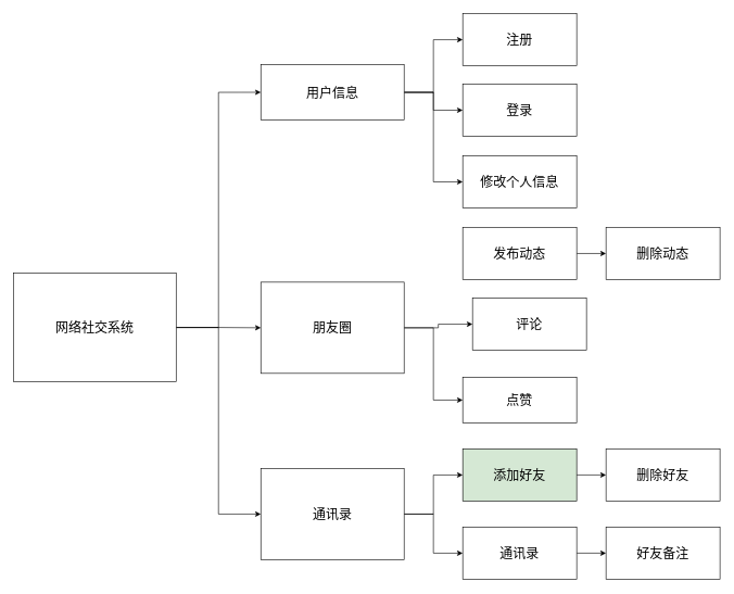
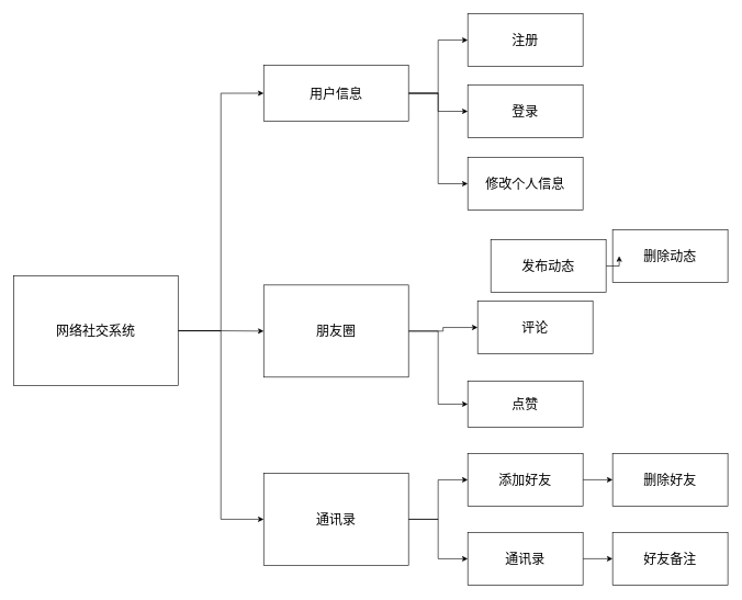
- <mxCell id="15" value="发布动态" style="rounded=0;whiteSpace=wrap;html=1;fontSize=20;" vertex="1" parent="1"><mxGeometry x="710" y="348.25" width="175" height="80" as="geometry" /></mxCell>
+ <mxCell id="15" value="发布动态" style="rounded=0;whiteSpace=wrap;html=1;fontSize=20;" vertex="1" parent="1"><mxGeometry x="745" y="363.25" width="175" height="80" as="geometry" /></mxCell>
- <mxCell id="8" value="添加好友" style="rounded=0;whiteSpace=wrap;html=1;fontSize=20;fillColor=#d5e8d4;" vertex="1" parent="1"><mxGeometry x="710" y="688.25" width="175" height="80" as="geometry" /></mxCell>
+ <mxCell id="8" value="添加好友" style="rounded=0;whiteSpace=wrap;html=1;fontSize=20;" vertex="1" parent="1"><mxGeometry x="710" y="688.25" width="175" height="80" as="geometry" /></mxCell>
